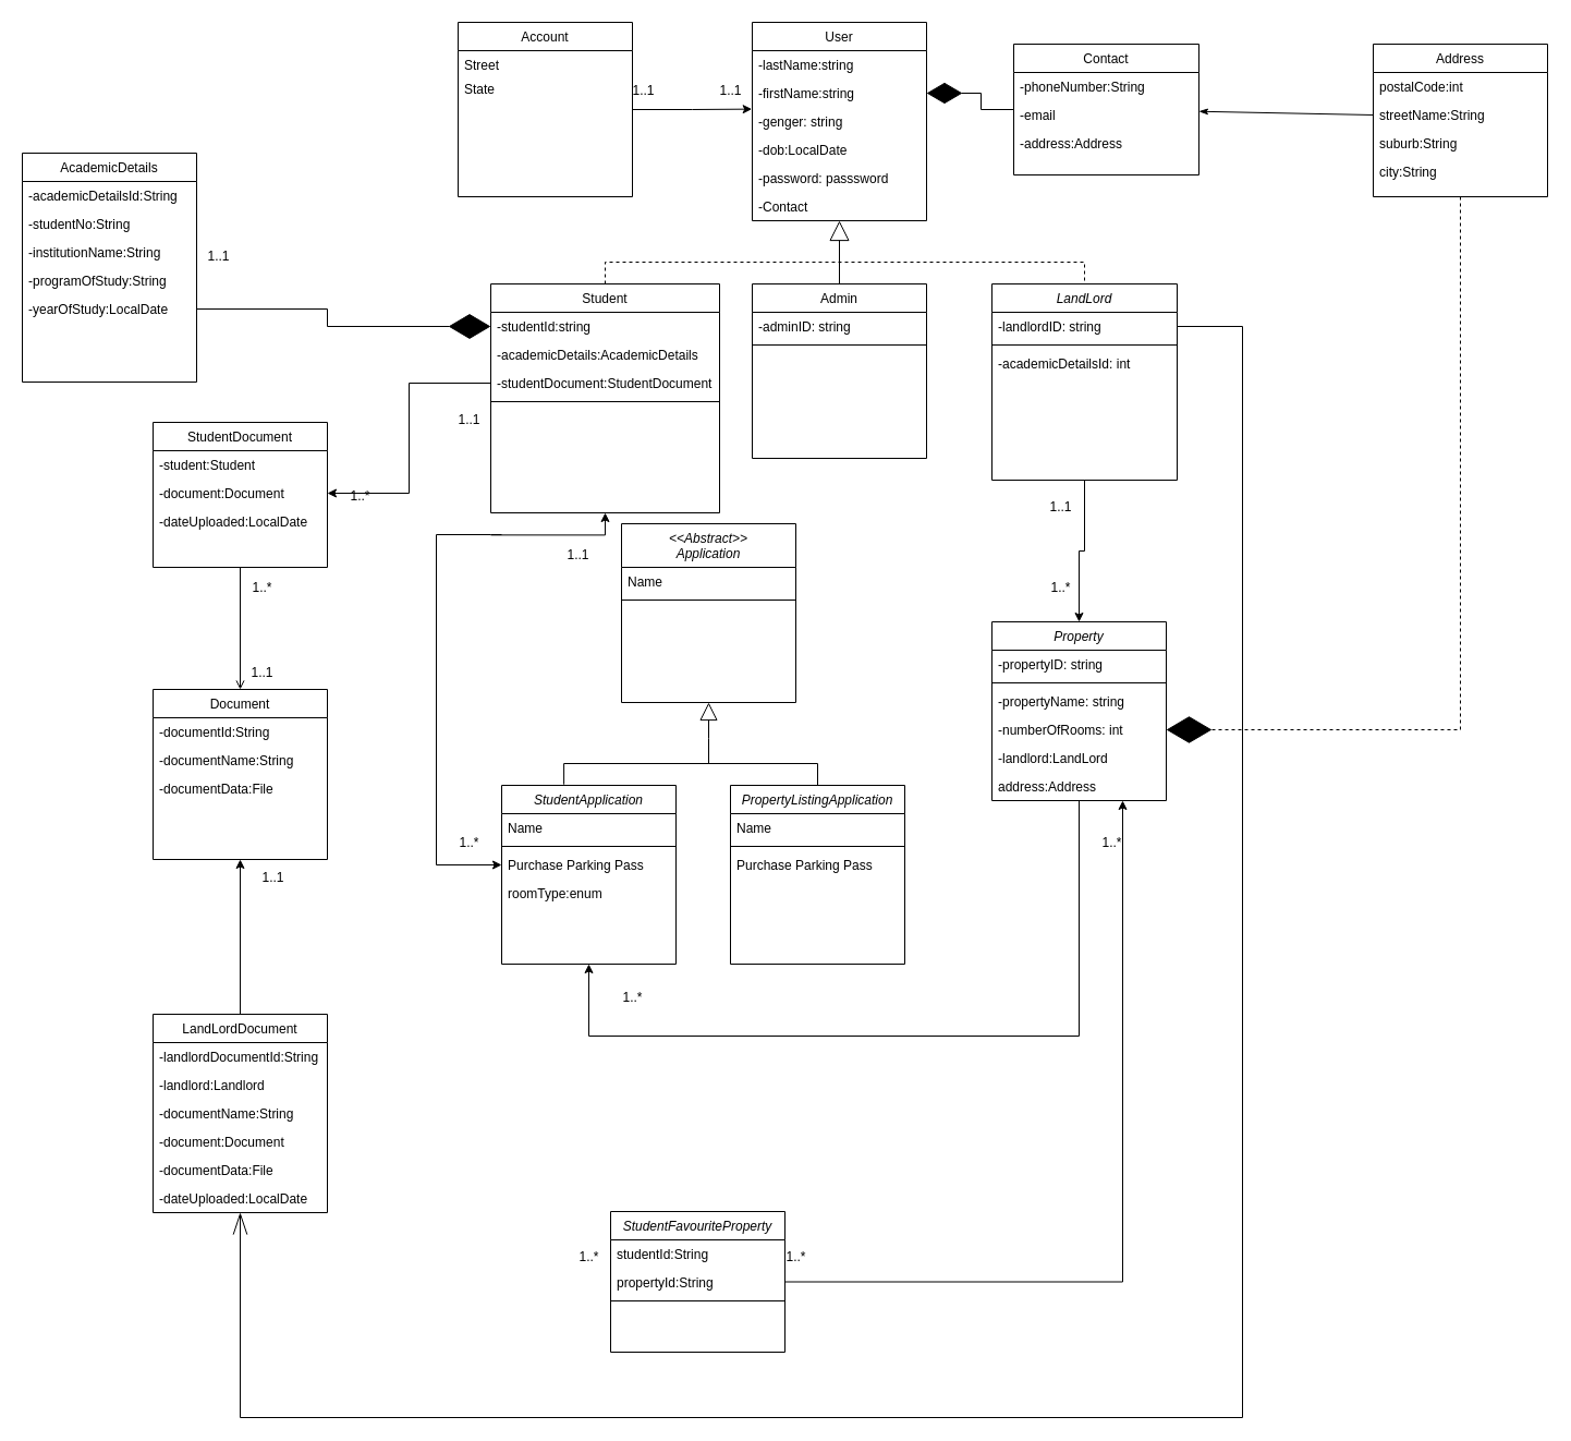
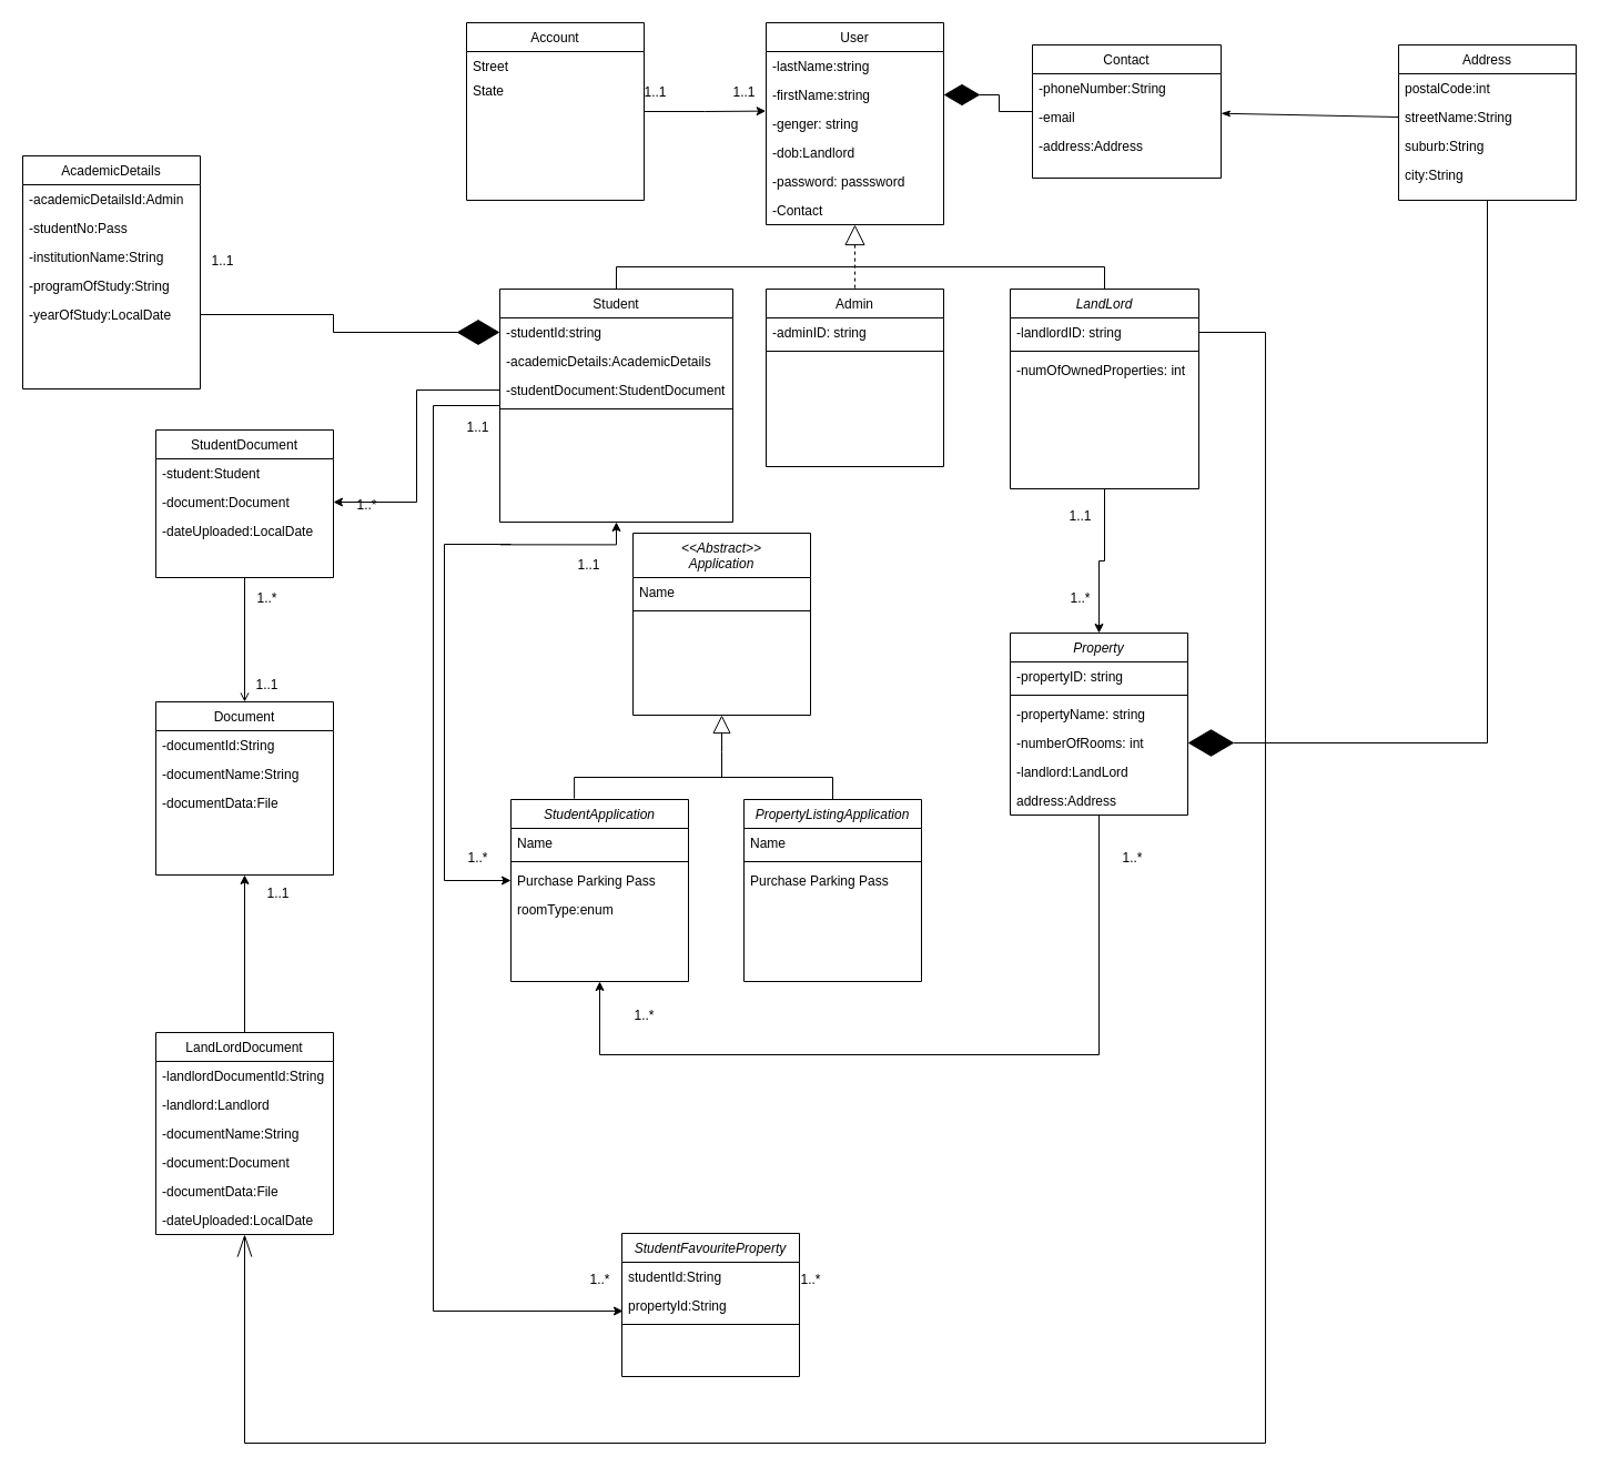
- <mxCell id="44" value="-dob:LocalDate" style="text;align=left;verticalAlign=top;spacingLeft=4;spacingRight=4;overflow=hidden;rotatable=0;points=[[0,0.5],[1,0.5]];portConstraint=eastwest;rounded=0;shadow=0;html=0;" parent="40" vertex="1"><mxGeometry y="104" width="160" height="26" as="geometry" /></mxCell>
+ <mxCell id="44" value="-dob:Landlord" style="text;align=left;verticalAlign=top;spacingLeft=4;spacingRight=4;overflow=hidden;rotatable=0;points=[[0,0.5],[1,0.5]];portConstraint=eastwest;rounded=0;shadow=0;html=0;" parent="40" vertex="1"><mxGeometry y="104" width="160" height="26" as="geometry" /></mxCell>
- <mxCell id="64" value="-academicDetailsId:String" style="text;align=left;verticalAlign=top;spacingLeft=4;spacingRight=4;overflow=hidden;rotatable=0;points=[[0,0.5],[1,0.5]];portConstraint=eastwest;" parent="63" vertex="1"><mxGeometry y="26" width="160" height="26" as="geometry" /></mxCell>
+ <mxCell id="64" value="-academicDetailsId:Admin" style="text;align=left;verticalAlign=top;spacingLeft=4;spacingRight=4;overflow=hidden;rotatable=0;points=[[0,0.5],[1,0.5]];portConstraint=eastwest;" parent="63" vertex="1"><mxGeometry y="26" width="160" height="26" as="geometry" /></mxCell>
- <mxCell id="65" value="-studentNo:String" style="text;align=left;verticalAlign=top;spacingLeft=4;spacingRight=4;overflow=hidden;rotatable=0;points=[[0,0.5],[1,0.5]];portConstraint=eastwest;" parent="63" vertex="1"><mxGeometry y="52" width="160" height="26" as="geometry" /></mxCell>
+ <mxCell id="65" value="-studentNo:Pass" style="text;align=left;verticalAlign=top;spacingLeft=4;spacingRight=4;overflow=hidden;rotatable=0;points=[[0,0.5],[1,0.5]];portConstraint=eastwest;" parent="63" vertex="1"><mxGeometry y="52" width="160" height="26" as="geometry" /></mxCell>
- <mxCell id="39" style="edgeStyle=orthogonalEdgeStyle;rounded=0;orthogonalLoop=1;jettySize=auto;html=1;entryX=0.5;entryY=0;entryDx=0;entryDy=0;endArrow=none;endFill=0;startArrow=block;startFill=0;endSize=6;startSize=16;" parent="1" source="40" target="36" edge="1"><mxGeometry relative="1" as="geometry" /></mxCell>
+ <mxCell id="39" style="edgeStyle=orthogonalEdgeStyle;rounded=0;orthogonalLoop=1;jettySize=auto;html=1;entryX=0.5;entryY=0;entryDx=0;entryDy=0;endArrow=none;endFill=0;startArrow=block;startFill=0;endSize=6;startSize=16;dashed=1;" parent="1" source="40" target="36" edge="1"><mxGeometry relative="1" as="geometry" /></mxCell>
- <mxCell id="2" style="edgeStyle=orthogonalEdgeStyle;rounded=0;orthogonalLoop=1;jettySize=auto;html=1;entryX=0.5;entryY=0;entryDx=0;entryDy=0;exitX=0.5;exitY=0;exitDx=0;exitDy=0;endArrow=none;endFill=0;dashed=1;" parent="1" source="3" target="12" edge="1"><mxGeometry relative="1" as="geometry" /></mxCell>
+ <mxCell id="2" style="edgeStyle=orthogonalEdgeStyle;rounded=0;orthogonalLoop=1;jettySize=auto;html=1;entryX=0.5;entryY=0;entryDx=0;entryDy=0;exitX=0.5;exitY=0;exitDx=0;exitDy=0;endArrow=none;endFill=0;" parent="1" source="3" target="12" edge="1"><mxGeometry relative="1" as="geometry" /></mxCell>
- <mxCell id="15" value="-academicDetailsId: int" style="text;align=left;verticalAlign=top;spacingLeft=4;spacingRight=4;overflow=hidden;rotatable=0;points=[[0,0.5],[1,0.5]];portConstraint=eastwest;" parent="12" vertex="1"><mxGeometry y="60" width="170" height="26" as="geometry" /></mxCell>
+ <mxCell id="15" value="-numOfOwnedProperties: int" style="text;align=left;verticalAlign=top;spacingLeft=4;spacingRight=4;overflow=hidden;rotatable=0;points=[[0,0.5],[1,0.5]];portConstraint=eastwest;" parent="12" vertex="1"><mxGeometry y="60" width="170" height="26" as="geometry" /></mxCell>
- <mxCell id="104" style="edgeStyle=orthogonalEdgeStyle;rounded=0;orthogonalLoop=1;jettySize=auto;html=1;entryX=1;entryY=0.5;entryDx=0;entryDy=0;endArrow=diamondThin;endFill=1;startArrow=none;startFill=0;endSize=39;startSize=6;dashed=1;" parent="1" source="105" target="31" edge="1"><mxGeometry relative="1" as="geometry" /></mxCell>
+ <mxCell id="104" style="edgeStyle=orthogonalEdgeStyle;rounded=0;orthogonalLoop=1;jettySize=auto;html=1;entryX=1;entryY=0.5;entryDx=0;entryDy=0;endArrow=diamondThin;endFill=1;startArrow=none;startFill=0;endSize=39;startSize=6;" parent="1" source="105" target="31" edge="1"><mxGeometry relative="1" as="geometry" /></mxCell>
+ <mxCell id="96" style="edgeStyle=orthogonalEdgeStyle;rounded=0;orthogonalLoop=1;jettySize=auto;html=1;entryX=0.006;entryY=0.692;entryDx=0;entryDy=0;entryPerimeter=0;" parent="1" source="3" target="94" edge="1"><mxGeometry relative="1" as="geometry"><Array as="points"><mxPoint x="390" y="365" /><mxPoint x="390" y="1181" /></Array></mxGeometry></mxCell>
- <mxCell id="91" style="edgeStyle=orthogonalEdgeStyle;rounded=0;orthogonalLoop=1;jettySize=auto;html=1;entryX=0.75;entryY=1;entryDx=0;entryDy=0;" parent="1" source="92" target="27" edge="1"><mxGeometry relative="1" as="geometry" /></mxCell>
